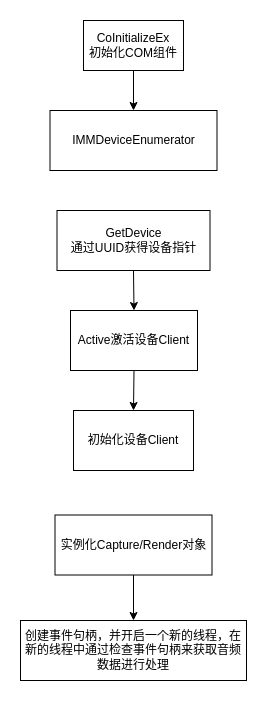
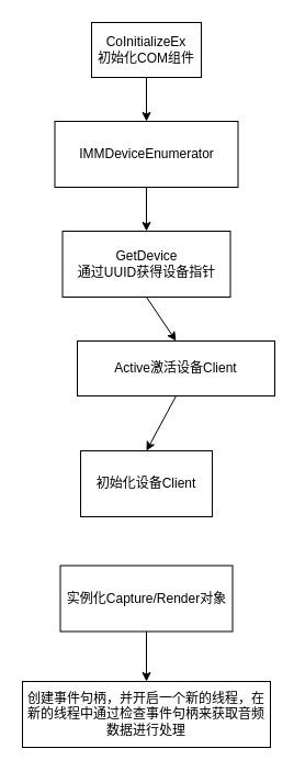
+ <mxCell id="9" value="" style="endArrow=classic;html=1;rounded=0;exitX=0.5;exitY=1;exitDx=0;exitDy=0;entryX=0.5;entryY=0;entryDx=0;entryDy=0;" edge="1" parent="1" source="3" target="4"><mxGeometry width="50" height="50" relative="1" as="geometry"><mxPoint x="240" y="220" as="sourcePoint" /><mxPoint x="290" y="170" as="targetPoint" /></mxGeometry></mxCell>
- <mxCell id="5" value="Active激活设备Client" style="rounded=0;whiteSpace=wrap;html=1;" vertex="1" parent="1"><mxGeometry x="70" y="310" width="127" height="60" as="geometry" /></mxCell>
+ <mxCell id="5" value="Active激活设备Client" style="rounded=0;whiteSpace=wrap;html=1;" vertex="1" parent="1"><mxGeometry x="70" y="310" width="180" height="50" as="geometry" /></mxCell>
